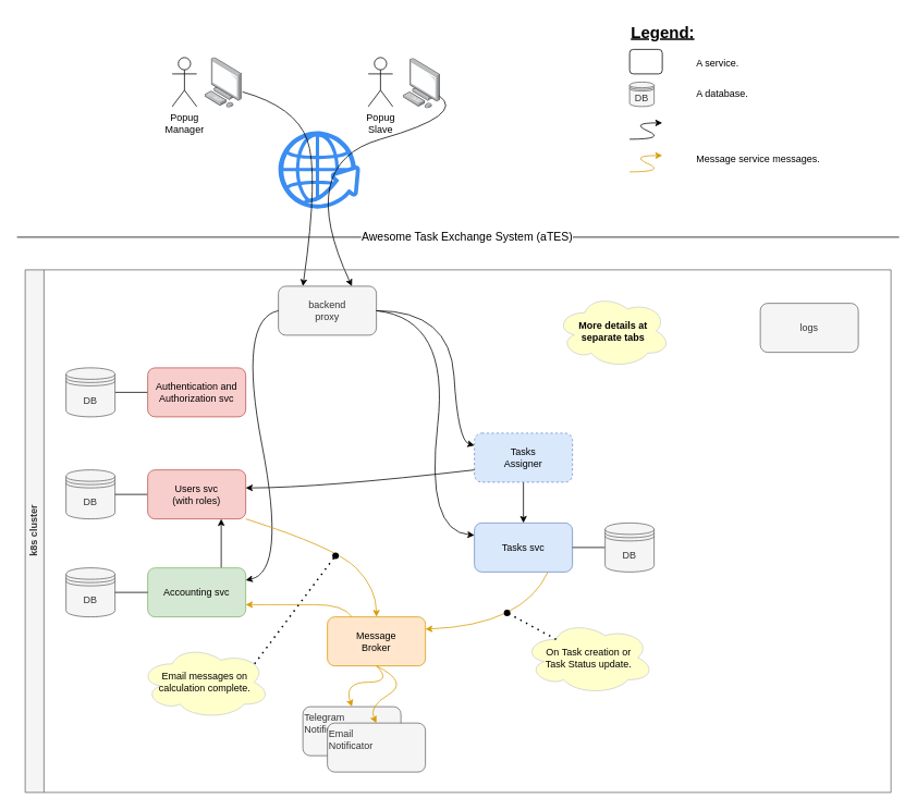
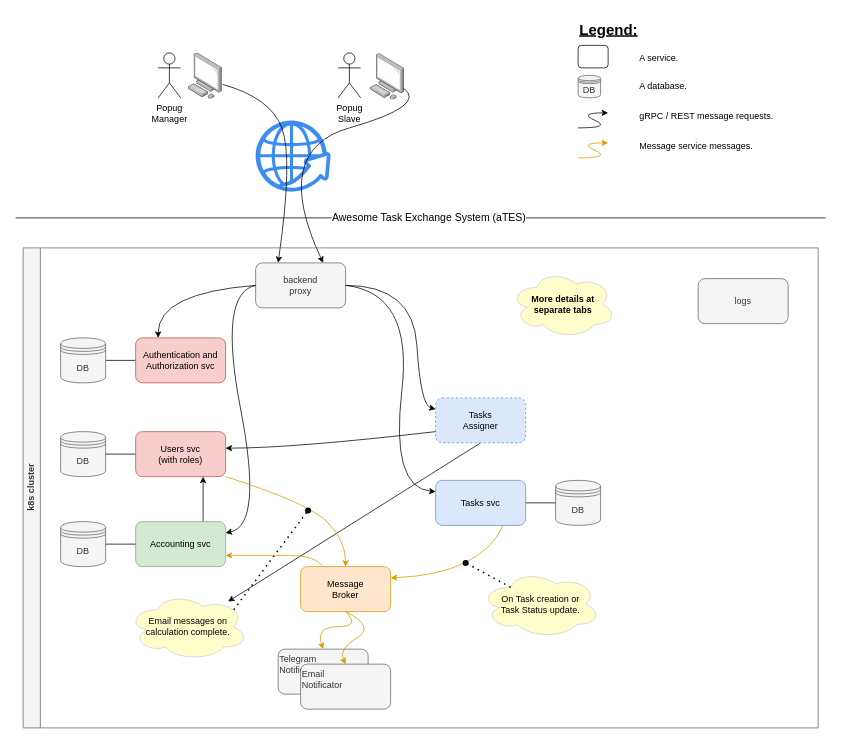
+ <mxCell id="49" value="gRPC / REST message requests." style="text;html=1;strokeColor=none;fillColor=none;align=left;verticalAlign=top;whiteSpace=wrap;rounded=0;" vertex="1" parent="1"><mxGeometry x="850" y="140" width="240" height="30" as="geometry" /></mxCell>
+ <mxCell id="13" value="" style="curved=1;endArrow=classic;html=1;fontSize=14;exitX=0;exitY=0.5;exitDx=0;exitDy=0;entryX=0.25;entryY=0;entryDx=0;entryDy=0;rounded=1;" parent="11" source="12" target="35" edge="1"><mxGeometry width="50" height="50" relative="1" as="geometry"><mxPoint x="160" y="70" as="sourcePoint" /><mxPoint x="210" y="20" as="targetPoint" /><Array as="points"><mxPoint x="180" y="60" /></Array></mxGeometry></mxCell>
- <mxCell id="18" style="edgeStyle=none;html=1;exitX=0.5;exitY=1;exitDx=0;exitDy=0;entryX=0.5;entryY=0;entryDx=0;entryDy=0;labelBackgroundColor=#FFFFCC;labelBorderColor=#B3B3B3;startArrow=none;startFill=0;endArrow=classic;endFill=1;" parent="11" source="19" target="38" edge="1"><mxGeometry relative="1" as="geometry"><mxPoint x="610" y="255" as="sourcePoint" /></mxGeometry></mxCell>
+ <mxCell id="18" style="edgeStyle=none;html=1;exitX=0.5;exitY=1;exitDx=0;exitDy=0;labelBackgroundColor=#FFFFCC;labelBorderColor=#B3B3B3;startArrow=none;startFill=0;endArrow=classic;endFill=1;" parent="11" source="19" target="43" edge="1"><mxGeometry relative="1" as="geometry"><mxPoint x="610" y="255" as="sourcePoint" /></mxGeometry></mxCell>
